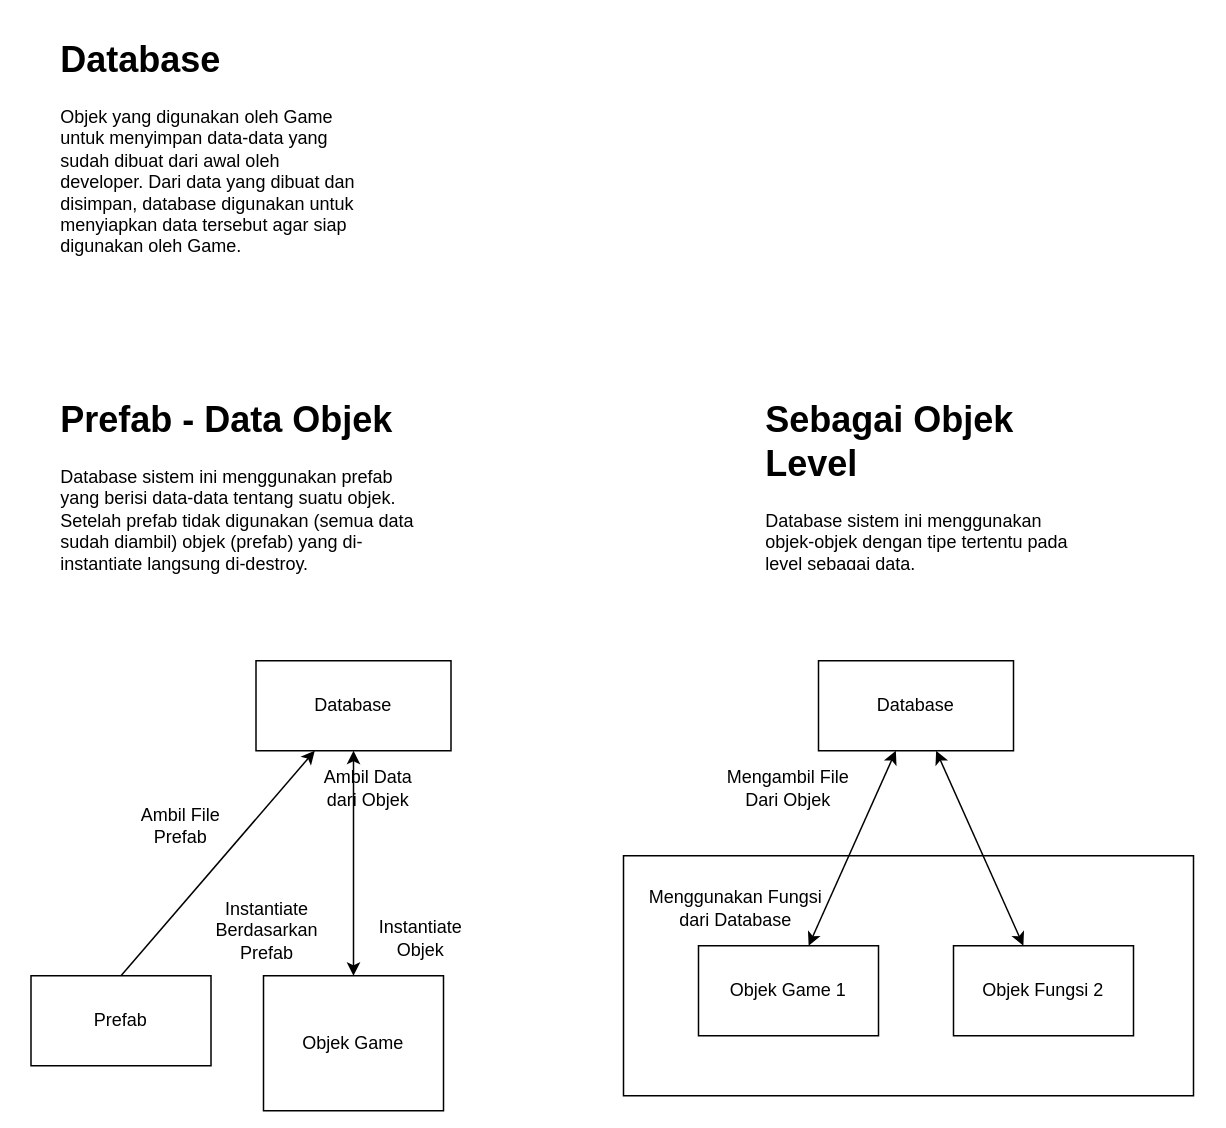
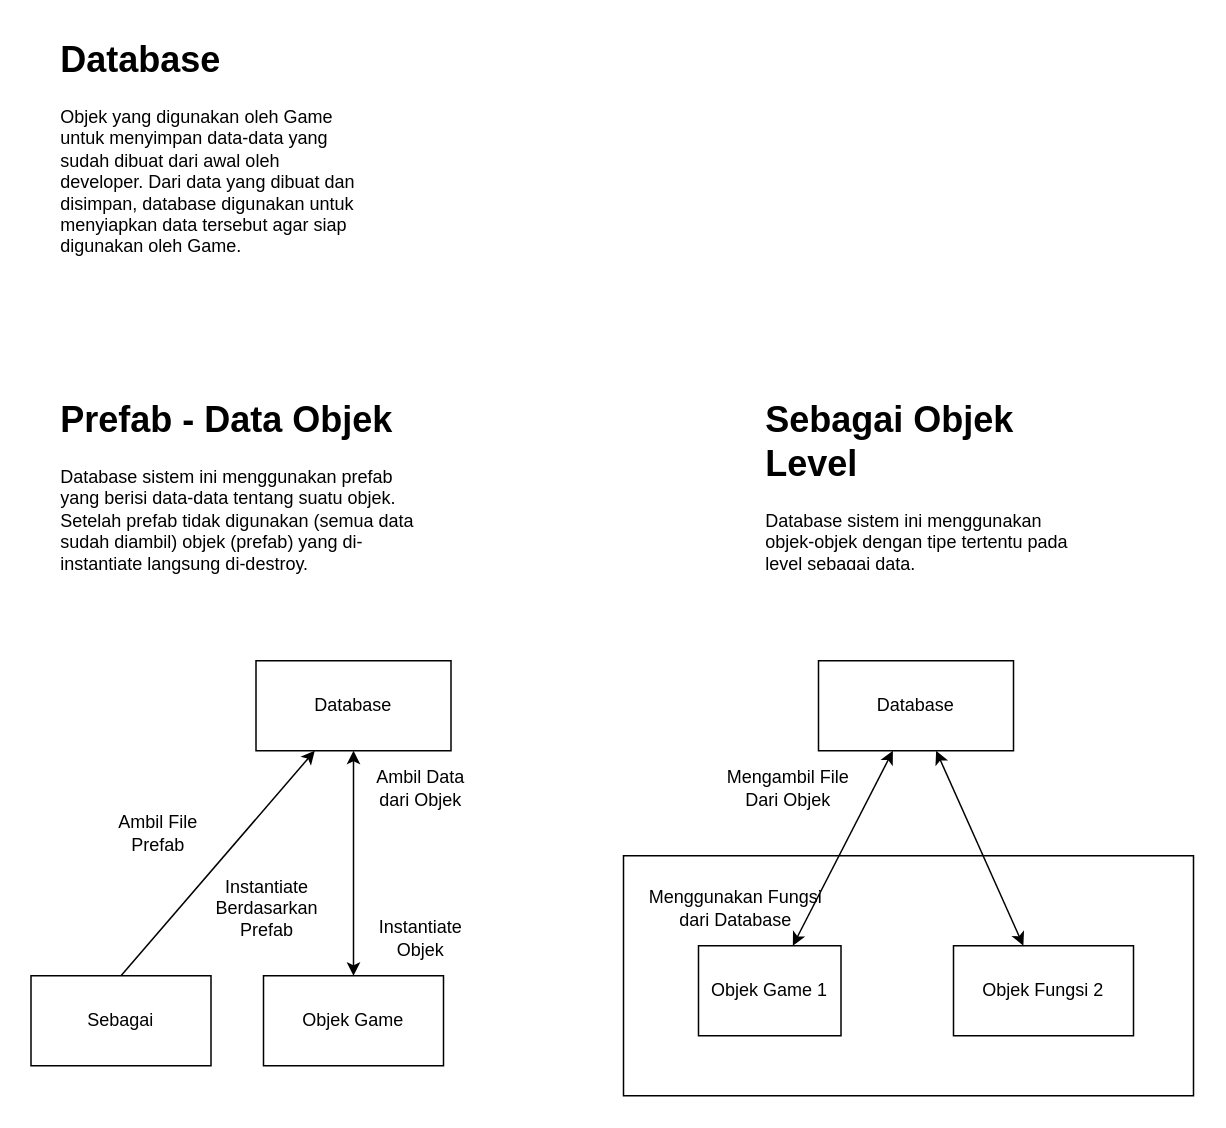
- <mxCell id="14" value="Ambil Data dari Objek" style="text;html=1;strokeColor=none;fillColor=none;align=center;verticalAlign=middle;whiteSpace=wrap;rounded=0;" vertex="1" parent="1"><mxGeometry x="210" y="510" width="70" height="30" as="geometry" /></mxCell>
+ <mxCell id="14" value="Ambil Data dari Objek" style="text;html=1;strokeColor=none;fillColor=none;align=center;verticalAlign=middle;whiteSpace=wrap;rounded=0;" vertex="1" parent="1"><mxGeometry x="245" y="510" width="70" height="30" as="geometry" /></mxCell>
- <mxCell id="11" value="Ambil File Prefab" style="text;html=1;strokeColor=none;fillColor=none;align=center;verticalAlign=middle;whiteSpace=wrap;rounded=0;" vertex="1" parent="1"><mxGeometry x="80" y="535" width="80" height="30" as="geometry" /></mxCell>
+ <mxCell id="11" value="Ambil File Prefab" style="text;html=1;strokeColor=none;fillColor=none;align=center;verticalAlign=middle;whiteSpace=wrap;rounded=0;" vertex="1" parent="1"><mxGeometry x="65" y="540" width="80" height="30" as="geometry" /></mxCell>
- <mxCell id="12" value="Instantiate Berdasarkan Prefab" style="text;html=1;strokeColor=none;fillColor=none;align=center;verticalAlign=middle;whiteSpace=wrap;rounded=0;" vertex="1" parent="1"><mxGeometry x="140" y="605" width="75" height="30" as="geometry" /></mxCell>
+ <mxCell id="12" value="Instantiate Berdasarkan Prefab" style="text;html=1;strokeColor=none;fillColor=none;align=center;verticalAlign=middle;whiteSpace=wrap;rounded=0;" vertex="1" parent="1"><mxGeometry x="140" y="590" width="75" height="30" as="geometry" /></mxCell>
- <mxCell id="16" value="Objek Game 1" style="rounded=0;whiteSpace=wrap;html=1;" vertex="1" parent="1"><mxGeometry x="465" y="630" width="120" height="60" as="geometry" /></mxCell>
+ <mxCell id="16" value="Objek Game 1" style="rounded=0;whiteSpace=wrap;html=1;" vertex="1" parent="1"><mxGeometry x="465" y="630" width="95" height="60" as="geometry" /></mxCell>
- <mxCell id="7" value="Prefab" style="rounded=0;whiteSpace=wrap;html=1;" vertex="1" parent="1"><mxGeometry x="20" y="650" width="120" height="60" as="geometry" /></mxCell>
+ <mxCell id="7" value="Sebagai" style="rounded=0;whiteSpace=wrap;html=1;" vertex="1" parent="1"><mxGeometry x="20" y="650" width="120" height="60" as="geometry" /></mxCell>
- <mxCell id="10" value="Objek Game" style="rounded=0;whiteSpace=wrap;html=1;" vertex="1" parent="1"><mxGeometry x="175" y="650" width="120" height="90" as="geometry" /></mxCell>
+ <mxCell id="10" value="Objek Game" style="rounded=0;whiteSpace=wrap;html=1;" vertex="1" parent="1"><mxGeometry x="175" y="650" width="120" height="60" as="geometry" /></mxCell>
